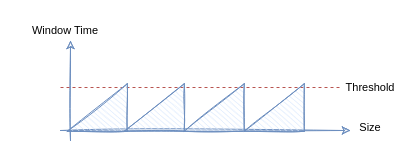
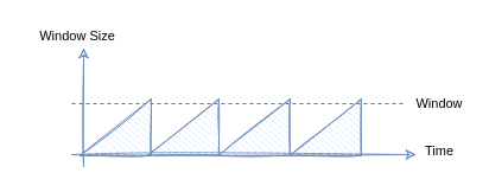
- <mxCell id="11" value="&lt;font style=&quot;font-size: 11px&quot;&gt;Window Time&lt;/font&gt;" style="text;html=1;strokeColor=none;fillColor=none;align=center;verticalAlign=middle;whiteSpace=wrap;rounded=0;shadow=0;sketch=1;fontSize=6;glass=1;" vertex="1" parent="1"><mxGeometry x="20" y="20" width="90" height="20" as="geometry" /></mxCell>
+ <mxCell id="11" value="&lt;font style=&quot;font-size: 11px&quot;&gt;Window Size&lt;/font&gt;" style="text;html=1;strokeColor=none;fillColor=none;align=center;verticalAlign=middle;whiteSpace=wrap;rounded=0;shadow=0;sketch=1;fontSize=6;glass=1;" vertex="1" parent="1"><mxGeometry x="20" y="20" width="90" height="20" as="geometry" /></mxCell>
- <mxCell id="9" value="&lt;font style=&quot;font-size: 11px&quot;&gt;Threshold&lt;/font&gt;" style="text;html=1;strokeColor=none;fillColor=none;align=center;verticalAlign=middle;whiteSpace=wrap;rounded=0;shadow=0;sketch=1;fontSize=6;glass=1;" vertex="1" parent="1"><mxGeometry x="350" y="77" width="40" height="20" as="geometry" /></mxCell>
+ <mxCell id="9" value="&lt;font style=&quot;font-size: 11px&quot;&gt;Window&lt;/font&gt;" style="text;html=1;strokeColor=none;fillColor=none;align=center;verticalAlign=middle;whiteSpace=wrap;rounded=0;shadow=0;sketch=1;fontSize=6;glass=1;" vertex="1" parent="1"><mxGeometry x="350" y="77" width="40" height="20" as="geometry" /></mxCell>
- <mxCell id="10" value="&lt;font style=&quot;font-size: 11px&quot;&gt;Size&lt;/font&gt;" style="text;html=1;strokeColor=none;fillColor=none;align=center;verticalAlign=middle;whiteSpace=wrap;rounded=0;shadow=0;sketch=1;fontSize=6;glass=1;" vertex="1" parent="1"><mxGeometry x="350" y="117" width="40" height="20" as="geometry" /></mxCell>
+ <mxCell id="10" value="&lt;font style=&quot;font-size: 11px&quot;&gt;Time&lt;/font&gt;" style="text;html=1;strokeColor=none;fillColor=none;align=center;verticalAlign=middle;whiteSpace=wrap;rounded=0;shadow=0;sketch=1;fontSize=6;glass=1;" vertex="1" parent="1"><mxGeometry x="350" y="117" width="40" height="20" as="geometry" /></mxCell>
